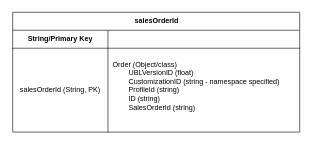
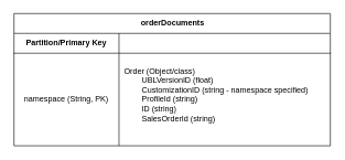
- <mxCell id="2" value="salesOrderId" style="shape=table;startSize=30;container=1;collapsible=1;childLayout=tableLayout;fixedRows=1;rowLines=0;fontStyle=1;align=center;resizeLast=1;html=1;" vertex="1" parent="1"><mxGeometry x="20" y="20" width="479" height="200" as="geometry" /></mxCell>
+ <mxCell id="2" value="orderDocuments" style="shape=table;startSize=30;container=1;collapsible=1;childLayout=tableLayout;fixedRows=1;rowLines=0;fontStyle=1;align=center;resizeLast=1;html=1;" vertex="1" parent="1"><mxGeometry x="20" y="20" width="479" height="200" as="geometry" /></mxCell>
- <mxCell id="4" value="String/Primary Key" style="shape=partialRectangle;connectable=0;fillColor=none;top=0;left=0;bottom=0;right=0;fontStyle=1;overflow=hidden;whiteSpace=wrap;html=1;" vertex="1" parent="3"><mxGeometry width="159" height="30" as="geometry"><mxRectangle width="159" height="30" as="alternateBounds" /></mxGeometry></mxCell>
+ <mxCell id="4" value="Partition/Primary Key" style="shape=partialRectangle;connectable=0;fillColor=none;top=0;left=0;bottom=0;right=0;fontStyle=1;overflow=hidden;whiteSpace=wrap;html=1;" vertex="1" parent="3"><mxGeometry width="159" height="30" as="geometry"><mxRectangle width="159" height="30" as="alternateBounds" /></mxGeometry></mxCell>
- <mxCell id="7" value="salesOrderId (String, PK)" style="shape=partialRectangle;connectable=0;fillColor=none;top=0;left=0;bottom=0;right=0;editable=1;overflow=hidden;whiteSpace=wrap;html=1;" vertex="1" parent="6"><mxGeometry width="159" height="140" as="geometry"><mxRectangle width="159" height="140" as="alternateBounds" /></mxGeometry></mxCell>
+ <mxCell id="7" value="namespace (String, PK)" style="shape=partialRectangle;connectable=0;fillColor=none;top=0;left=0;bottom=0;right=0;editable=1;overflow=hidden;whiteSpace=wrap;html=1;" vertex="1" parent="6"><mxGeometry width="159" height="140" as="geometry"><mxRectangle width="159" height="140" as="alternateBounds" /></mxGeometry></mxCell>
